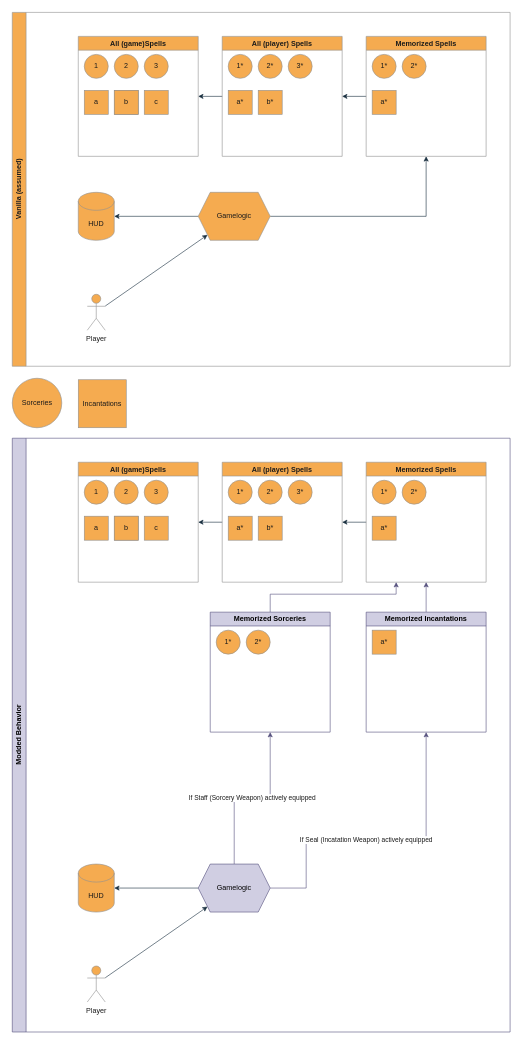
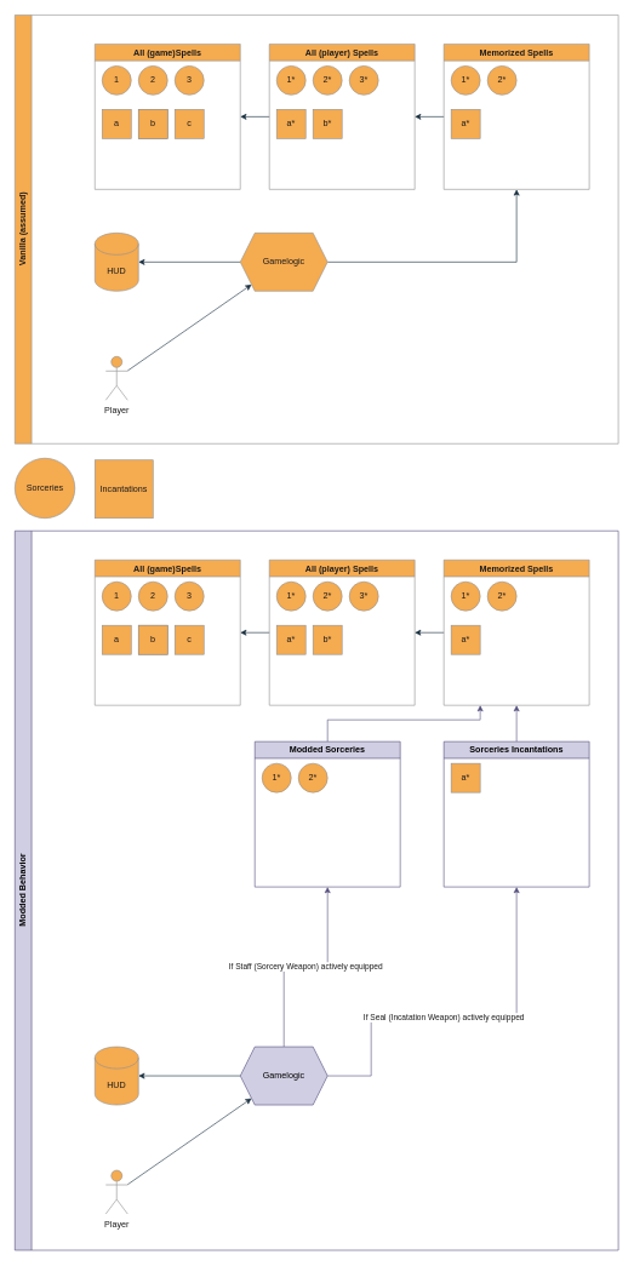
- <mxCell id="60" value="Memorized Sorceries" style="swimlane;whiteSpace=wrap;html=1;labelBackgroundColor=none;fillColor=#d0cee2;strokeColor=#56517e;" vertex="1" parent="31"><mxGeometry x="330" y="290" width="200" height="200" as="geometry" /></mxCell>
+ <mxCell id="60" value="Modded Sorceries" style="swimlane;whiteSpace=wrap;html=1;labelBackgroundColor=none;fillColor=#d0cee2;strokeColor=#56517e;" vertex="1" parent="31"><mxGeometry x="330" y="290" width="200" height="200" as="geometry" /></mxCell>
- <mxCell id="64" value="Memorized Incantations" style="swimlane;whiteSpace=wrap;html=1;labelBackgroundColor=none;fillColor=#d0cee2;strokeColor=#56517e;" vertex="1" parent="31"><mxGeometry x="590" y="290" width="200" height="200" as="geometry" /></mxCell>
+ <mxCell id="64" value="Sorceries Incantations" style="swimlane;whiteSpace=wrap;html=1;labelBackgroundColor=none;fillColor=#d0cee2;strokeColor=#56517e;" vertex="1" parent="31"><mxGeometry x="590" y="290" width="200" height="200" as="geometry" /></mxCell>
